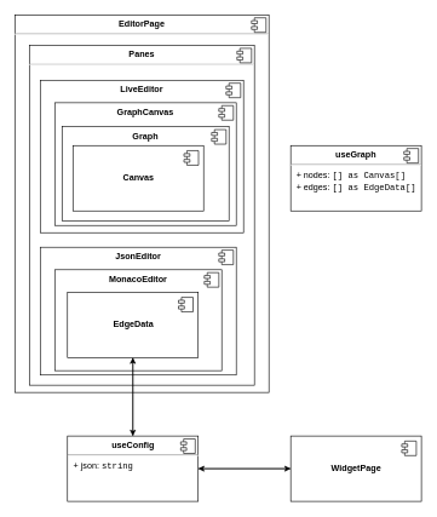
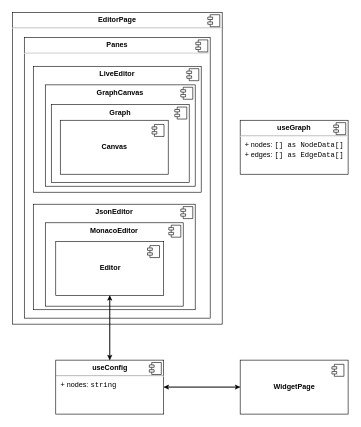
- <mxCell id="10" value="&lt;p style=&quot;margin:0px;margin-top:6px;text-align:center;&quot;&gt;&lt;b&gt;useGraph&lt;/b&gt;&lt;/p&gt;&lt;hr&gt;&lt;p style=&quot;margin:0px;margin-left:8px;&quot;&gt;+ nodes:&amp;nbsp;&lt;span style=&quot;font-family: Menlo, Monaco, &amp;quot;Courier New&amp;quot;, monospace;&quot;&gt;[] &lt;/span&gt;&lt;span style=&quot;font-family: Menlo, Monaco, &amp;quot;Courier New&amp;quot;, monospace;&quot;&gt;as&lt;/span&gt;&lt;span style=&quot;font-family: Menlo, Monaco, &amp;quot;Courier New&amp;quot;, monospace;&quot;&gt; &lt;/span&gt;&lt;span style=&quot;font-family: Menlo, Monaco, &amp;quot;Courier New&amp;quot;, monospace;&quot;&gt;Canvas&lt;/span&gt;&lt;span style=&quot;font-family: Menlo, Monaco, &amp;quot;Courier New&amp;quot;, monospace;&quot;&gt;[]&lt;/span&gt;&lt;/p&gt;&lt;p style=&quot;margin:0px;margin-left:8px;&quot;&gt;+ edges:&amp;nbsp;&lt;span style=&quot;font-family: Menlo, Monaco, &amp;quot;Courier New&amp;quot;, monospace;&quot;&gt;[] &lt;/span&gt;&lt;span style=&quot;font-family: Menlo, Monaco, &amp;quot;Courier New&amp;quot;, monospace;&quot;&gt;as&lt;/span&gt;&lt;span style=&quot;font-family: Menlo, Monaco, &amp;quot;Courier New&amp;quot;, monospace;&quot;&gt; &lt;/span&gt;&lt;span style=&quot;font-family: Menlo, Monaco, &amp;quot;Courier New&amp;quot;, monospace;&quot;&gt;EdgeData&lt;/span&gt;&lt;span style=&quot;font-family: Menlo, Monaco, &amp;quot;Courier New&amp;quot;, monospace;&quot;&gt;[]&lt;/span&gt;&lt;/p&gt;" style="align=left;overflow=fill;html=1;dropTarget=0;labelBackgroundColor=none;fontColor=default;" vertex="1" parent="1"><mxGeometry x="400" y="200" width="180" height="90" as="geometry" /></mxCell>
+ <mxCell id="10" value="&lt;p style=&quot;margin:0px;margin-top:6px;text-align:center;&quot;&gt;&lt;b&gt;useGraph&lt;/b&gt;&lt;/p&gt;&lt;hr&gt;&lt;p style=&quot;margin:0px;margin-left:8px;&quot;&gt;+ nodes:&amp;nbsp;&lt;span style=&quot;font-family: Menlo, Monaco, &amp;quot;Courier New&amp;quot;, monospace;&quot;&gt;[] &lt;/span&gt;&lt;span style=&quot;font-family: Menlo, Monaco, &amp;quot;Courier New&amp;quot;, monospace;&quot;&gt;as&lt;/span&gt;&lt;span style=&quot;font-family: Menlo, Monaco, &amp;quot;Courier New&amp;quot;, monospace;&quot;&gt; &lt;/span&gt;&lt;span style=&quot;font-family: Menlo, Monaco, &amp;quot;Courier New&amp;quot;, monospace;&quot;&gt;NodeData&lt;/span&gt;&lt;span style=&quot;font-family: Menlo, Monaco, &amp;quot;Courier New&amp;quot;, monospace;&quot;&gt;[]&lt;/span&gt;&lt;/p&gt;&lt;p style=&quot;margin:0px;margin-left:8px;&quot;&gt;+ edges:&amp;nbsp;&lt;span style=&quot;font-family: Menlo, Monaco, &amp;quot;Courier New&amp;quot;, monospace;&quot;&gt;[] &lt;/span&gt;&lt;span style=&quot;font-family: Menlo, Monaco, &amp;quot;Courier New&amp;quot;, monospace;&quot;&gt;as&lt;/span&gt;&lt;span style=&quot;font-family: Menlo, Monaco, &amp;quot;Courier New&amp;quot;, monospace;&quot;&gt; &lt;/span&gt;&lt;span style=&quot;font-family: Menlo, Monaco, &amp;quot;Courier New&amp;quot;, monospace;&quot;&gt;EdgeData&lt;/span&gt;&lt;span style=&quot;font-family: Menlo, Monaco, &amp;quot;Courier New&amp;quot;, monospace;&quot;&gt;[]&lt;/span&gt;&lt;/p&gt;" style="align=left;overflow=fill;html=1;dropTarget=0;labelBackgroundColor=none;fontColor=default;" vertex="1" parent="1"><mxGeometry x="400" y="200" width="180" height="90" as="geometry" /></mxCell>
- <mxCell id="13" value="&lt;b&gt;EdgeData&lt;/b&gt;" style="html=1;dropTarget=0;labelBackgroundColor=none;fontColor=default;" vertex="1" parent="1"><mxGeometry x="92.5" y="402" width="180" height="90" as="geometry" /></mxCell>
+ <mxCell id="13" value="&lt;b&gt;Editor&lt;/b&gt;" style="html=1;dropTarget=0;labelBackgroundColor=none;fontColor=default;" vertex="1" parent="1"><mxGeometry x="92.5" y="402" width="180" height="90" as="geometry" /></mxCell>
- <mxCell id="28" value="&lt;p style=&quot;margin:0px;margin-top:6px;text-align:center;&quot;&gt;&lt;b&gt;useConfig&lt;/b&gt;&lt;/p&gt;&lt;hr&gt;&lt;p style=&quot;margin:0px;margin-left:8px;&quot;&gt;+ json: &lt;font face=&quot;Menlo, Monaco, Courier New, monospace&quot;&gt;string&lt;/font&gt;&lt;br&gt;&lt;/p&gt;" style="align=left;overflow=fill;html=1;dropTarget=0;labelBackgroundColor=none;fontColor=default;" vertex="1" parent="1"><mxGeometry x="92.5" y="600" width="180" height="90" as="geometry" /></mxCell>
+ <mxCell id="28" value="&lt;p style=&quot;margin:0px;margin-top:6px;text-align:center;&quot;&gt;&lt;b&gt;useConfig&lt;/b&gt;&lt;/p&gt;&lt;hr&gt;&lt;p style=&quot;margin:0px;margin-left:8px;&quot;&gt;+ nodes: &lt;font face=&quot;Menlo, Monaco, Courier New, monospace&quot;&gt;string&lt;/font&gt;&lt;br&gt;&lt;/p&gt;" style="align=left;overflow=fill;html=1;dropTarget=0;labelBackgroundColor=none;fontColor=default;" vertex="1" parent="1"><mxGeometry x="92.5" y="600" width="180" height="90" as="geometry" /></mxCell>
